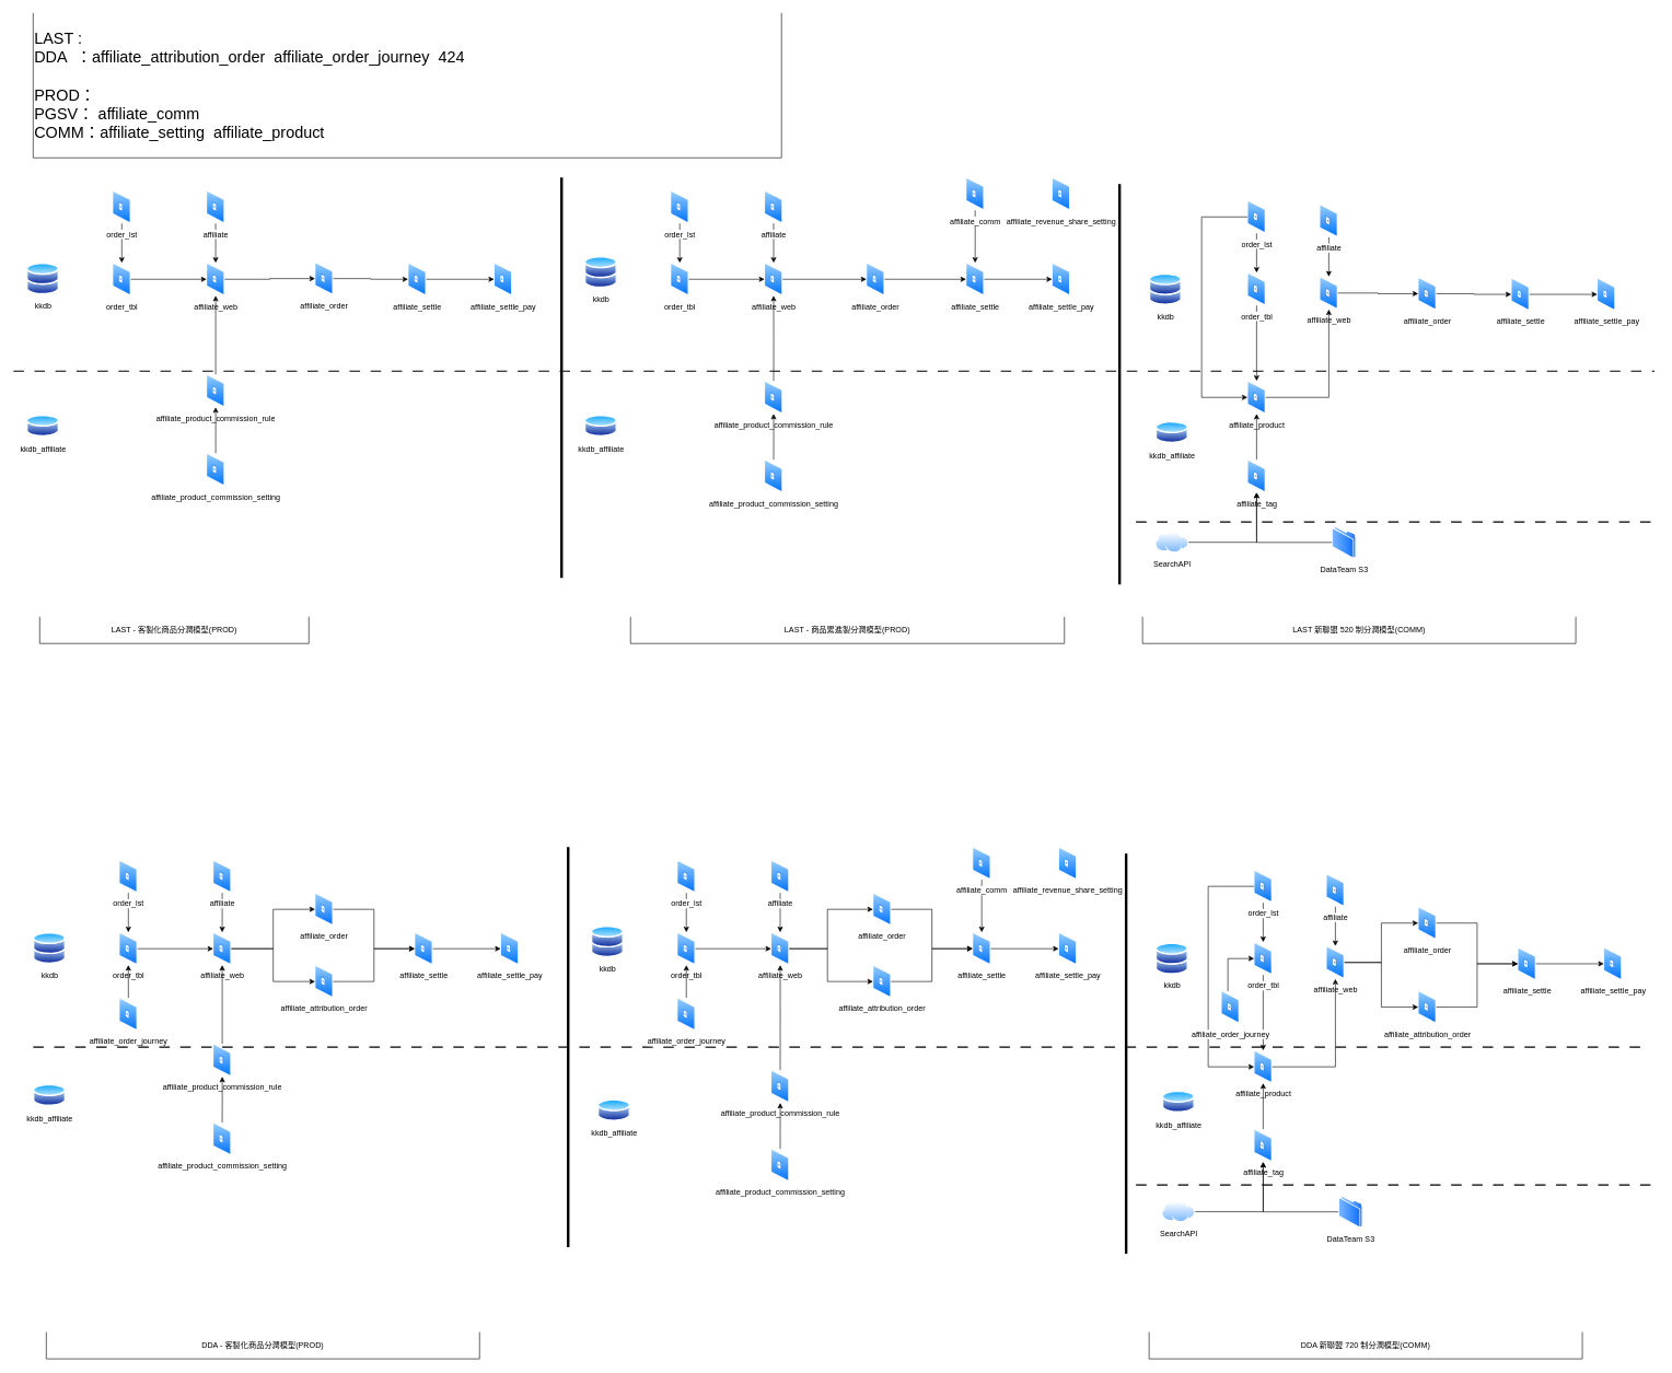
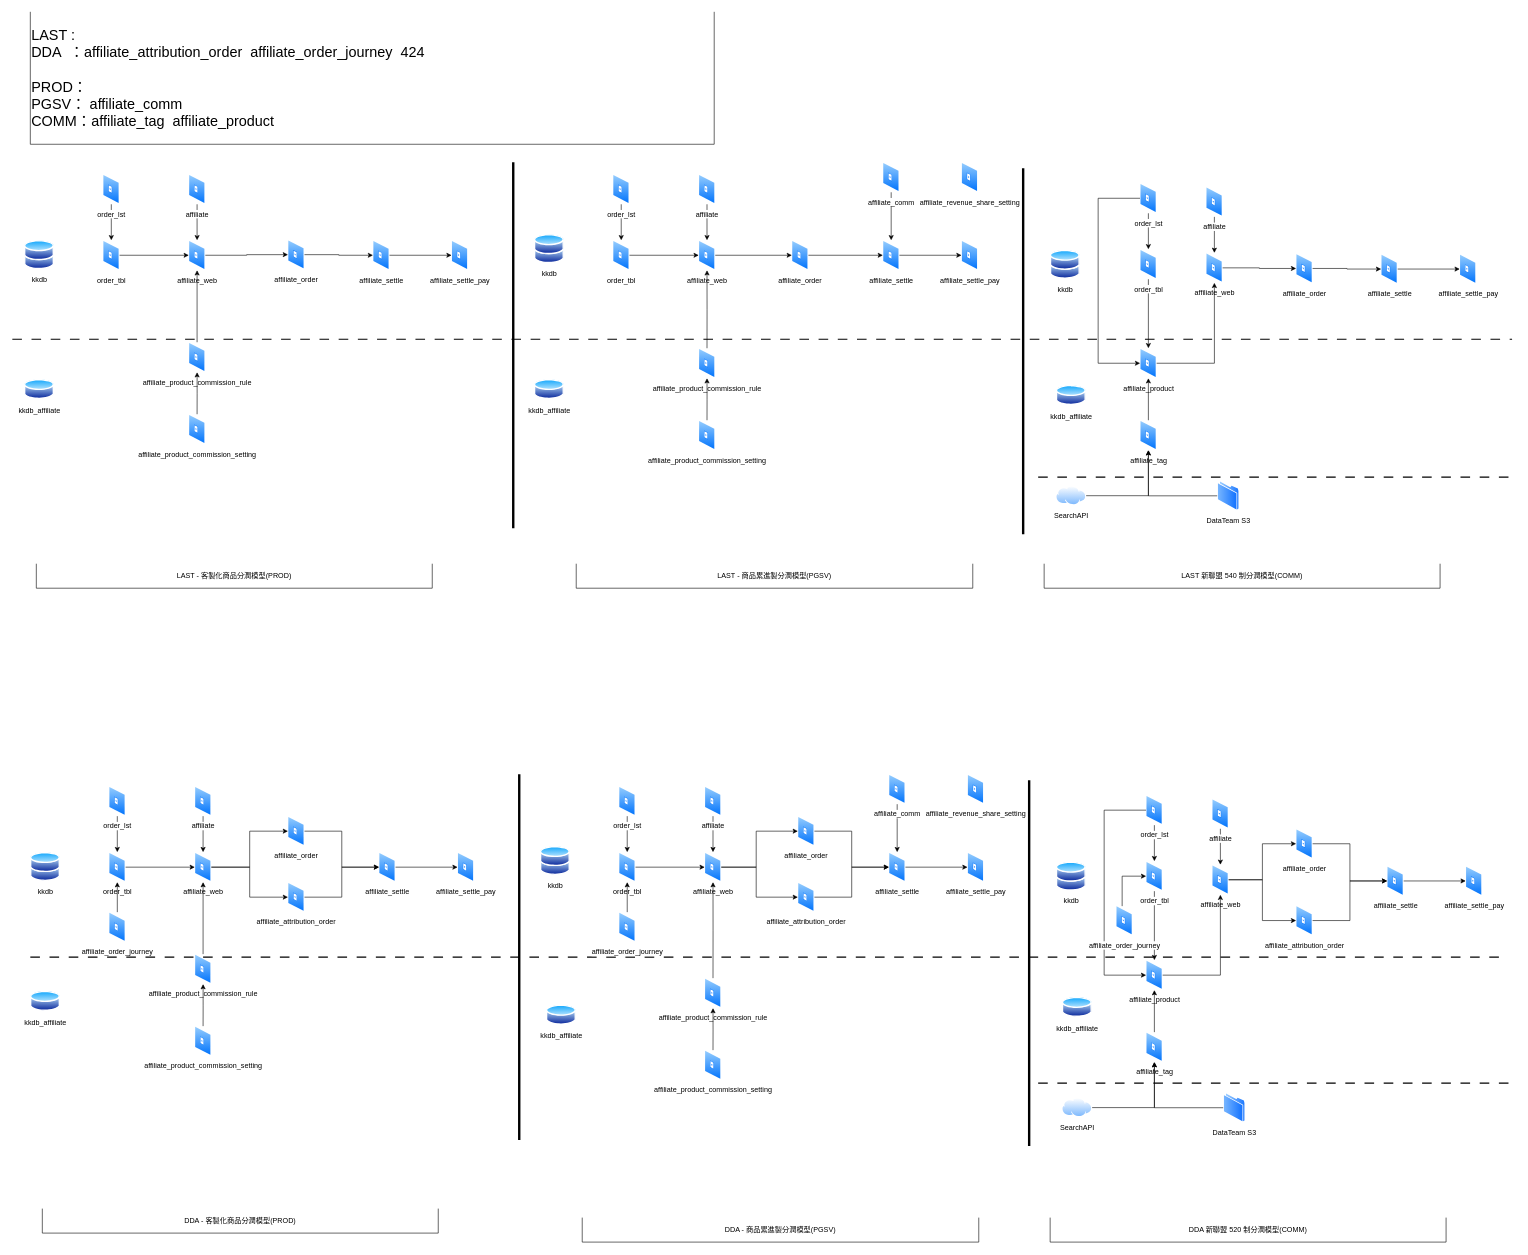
- <mxCell id="66" value="&lt;font style=&quot;font-size: 24px;&quot;&gt;LAST :&amp;nbsp;&amp;nbsp;&lt;br&gt;DDA&amp;nbsp; ：affiliate_attribution_order&amp;nbsp; affiliate_order_journey&amp;nbsp; 424&lt;br&gt;&lt;br&gt;PROD：&lt;br&gt;PGSV： affiliate_comm&lt;br&gt;COMM：affiliate_setting&amp;nbsp; affiliate_product&lt;br&gt;&lt;/font&gt;" style="shape=partialRectangle;whiteSpace=wrap;html=1;bottom=1;right=1;left=1;top=0;fillColor=none;routingCenterX=-0.5;align=left;" vertex="1" parent="1"><mxGeometry x="50" y="20" width="1140" height="220" as="geometry" /></mxCell>
+ <mxCell id="66" value="&lt;font style=&quot;font-size: 24px;&quot;&gt;LAST :&amp;nbsp;&amp;nbsp;&lt;br&gt;DDA&amp;nbsp; ：affiliate_attribution_order&amp;nbsp; affiliate_order_journey&amp;nbsp; 424&lt;br&gt;&lt;br&gt;PROD：&lt;br&gt;PGSV： affiliate_comm&lt;br&gt;COMM：affiliate_tag&amp;nbsp; affiliate_product&lt;br&gt;&lt;/font&gt;" style="shape=partialRectangle;whiteSpace=wrap;html=1;bottom=1;right=1;left=1;top=0;fillColor=none;routingCenterX=-0.5;align=left;" vertex="1" parent="1"><mxGeometry x="50" y="20" width="1140" height="220" as="geometry" /></mxCell>
- <mxCell id="62" value="LAST - 客製化商品分潤模型(PROD)" style="shape=partialRectangle;whiteSpace=wrap;html=1;bottom=1;right=1;left=1;top=0;fillColor=none;routingCenterX=-0.5;" vertex="1" parent="1"><mxGeometry x="60" y="940" width="410" height="40" as="geometry" /></mxCell>
+ <mxCell id="62" value="LAST - 客製化商品分潤模型(PROD)" style="shape=partialRectangle;whiteSpace=wrap;html=1;bottom=1;right=1;left=1;top=0;fillColor=none;routingCenterX=-0.5;" vertex="1" parent="1"><mxGeometry x="60" y="940" width="660" height="40" as="geometry" /></mxCell>
- <mxCell id="63" value="LAST - 商品累進製分潤模型(PROD)" style="shape=partialRectangle;whiteSpace=wrap;html=1;bottom=1;right=1;left=1;top=0;fillColor=none;routingCenterX=-0.5;" vertex="1" parent="1"><mxGeometry x="960" y="940" width="661" height="40" as="geometry" /></mxCell>
+ <mxCell id="63" value="LAST - 商品累進製分潤模型(PGSV)" style="shape=partialRectangle;whiteSpace=wrap;html=1;bottom=1;right=1;left=1;top=0;fillColor=none;routingCenterX=-0.5;" vertex="1" parent="1"><mxGeometry x="960" y="940" width="661" height="40" as="geometry" /></mxCell>
- <mxCell id="64" value="LAST 新聯盟 520 制分潤模型(COMM)" style="shape=partialRectangle;whiteSpace=wrap;html=1;bottom=1;right=1;left=1;top=0;fillColor=none;routingCenterX=-0.5;" vertex="1" parent="1"><mxGeometry x="1740" y="940" width="660" height="40" as="geometry" /></mxCell>
+ <mxCell id="64" value="LAST 新聯盟 540 制分潤模型(COMM)" style="shape=partialRectangle;whiteSpace=wrap;html=1;bottom=1;right=1;left=1;top=0;fillColor=none;routingCenterX=-0.5;" vertex="1" parent="1"><mxGeometry x="1740" y="940" width="660" height="40" as="geometry" /></mxCell>
- <mxCell id="140" value="DDA - 客製化商品分潤模型(PROD)" style="shape=partialRectangle;whiteSpace=wrap;html=1;bottom=1;right=1;left=1;top=0;fillColor=none;routingCenterX=-0.5;" vertex="1" parent="1"><mxGeometry x="70" y="2030" width="660" height="40" as="geometry" /></mxCell>
+ <mxCell id="140" value="DDA - 客製化商品分潤模型(PROD)" style="shape=partialRectangle;whiteSpace=wrap;html=1;bottom=1;right=1;left=1;top=0;fillColor=none;routingCenterX=-0.5;" vertex="1" parent="1"><mxGeometry x="70" y="2015" width="660" height="40" as="geometry" /></mxCell>
+ <mxCell id="141" value="DDA - 商品累進製分潤模型(PGSV)" style="shape=partialRectangle;whiteSpace=wrap;html=1;bottom=1;right=1;left=1;top=0;fillColor=none;routingCenterX=-0.5;" vertex="1" parent="1"><mxGeometry x="970" y="2030" width="661" height="40" as="geometry" /></mxCell>
- <mxCell id="142" value="DDA 新聯盟 720 制分潤模型(COMM)" style="shape=partialRectangle;whiteSpace=wrap;html=1;bottom=1;right=1;left=1;top=0;fillColor=none;routingCenterX=-0.5;" vertex="1" parent="1"><mxGeometry x="1750" y="2030" width="660" height="40" as="geometry" /></mxCell>
+ <mxCell id="142" value="DDA 新聯盟 520 制分潤模型(COMM)" style="shape=partialRectangle;whiteSpace=wrap;html=1;bottom=1;right=1;left=1;top=0;fillColor=none;routingCenterX=-0.5;" vertex="1" parent="1"><mxGeometry x="1750" y="2030" width="660" height="40" as="geometry" /></mxCell>
